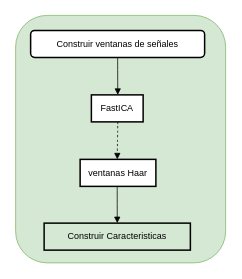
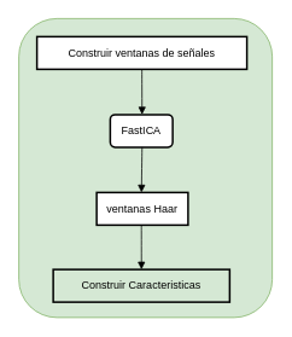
- <mxCell id="3" value="Construir ventanas de señales" style="whiteSpace=wrap;strokeWidth=2;rounded=1;" parent="1" vertex="1"><mxGeometry width="232" height="36" as="geometry" x="40" y="40" /></mxCell>
+ <mxCell id="3" value="Construir ventanas de señales" style="whiteSpace=wrap;strokeWidth=2;" parent="1" vertex="1"><mxGeometry width="232" height="36" as="geometry" x="40" y="40" /></mxCell>
- <mxCell id="4" value="FastICA" style="whiteSpace=wrap;strokeWidth=2;" parent="1" vertex="1"><mxGeometry x="121" y="126" width="69" height="36" as="geometry" /></mxCell>
+ <mxCell id="4" value="FastICA" style="whiteSpace=wrap;strokeWidth=2;rounded=1;" parent="1" vertex="1"><mxGeometry x="121" y="126" width="69" height="36" as="geometry" /></mxCell>
- <mxCell id="8" value="" style="curved=1;startArrow=none;endArrow=block;exitX=0.51;exitY=0.99;entryX=0.49;entryY=-0.01;dashed=1;" parent="1" source="4" target="5" edge="1"><mxGeometry relative="1" as="geometry"><Array as="points" /></mxGeometry></mxCell>
+ <mxCell id="8" value="" style="curved=1;startArrow=none;endArrow=block;exitX=0.51;exitY=0.99;entryX=0.49;entryY=-0.01;" parent="1" source="4" target="5" edge="1"><mxGeometry relative="1" as="geometry"><Array as="points" /></mxGeometry></mxCell>
